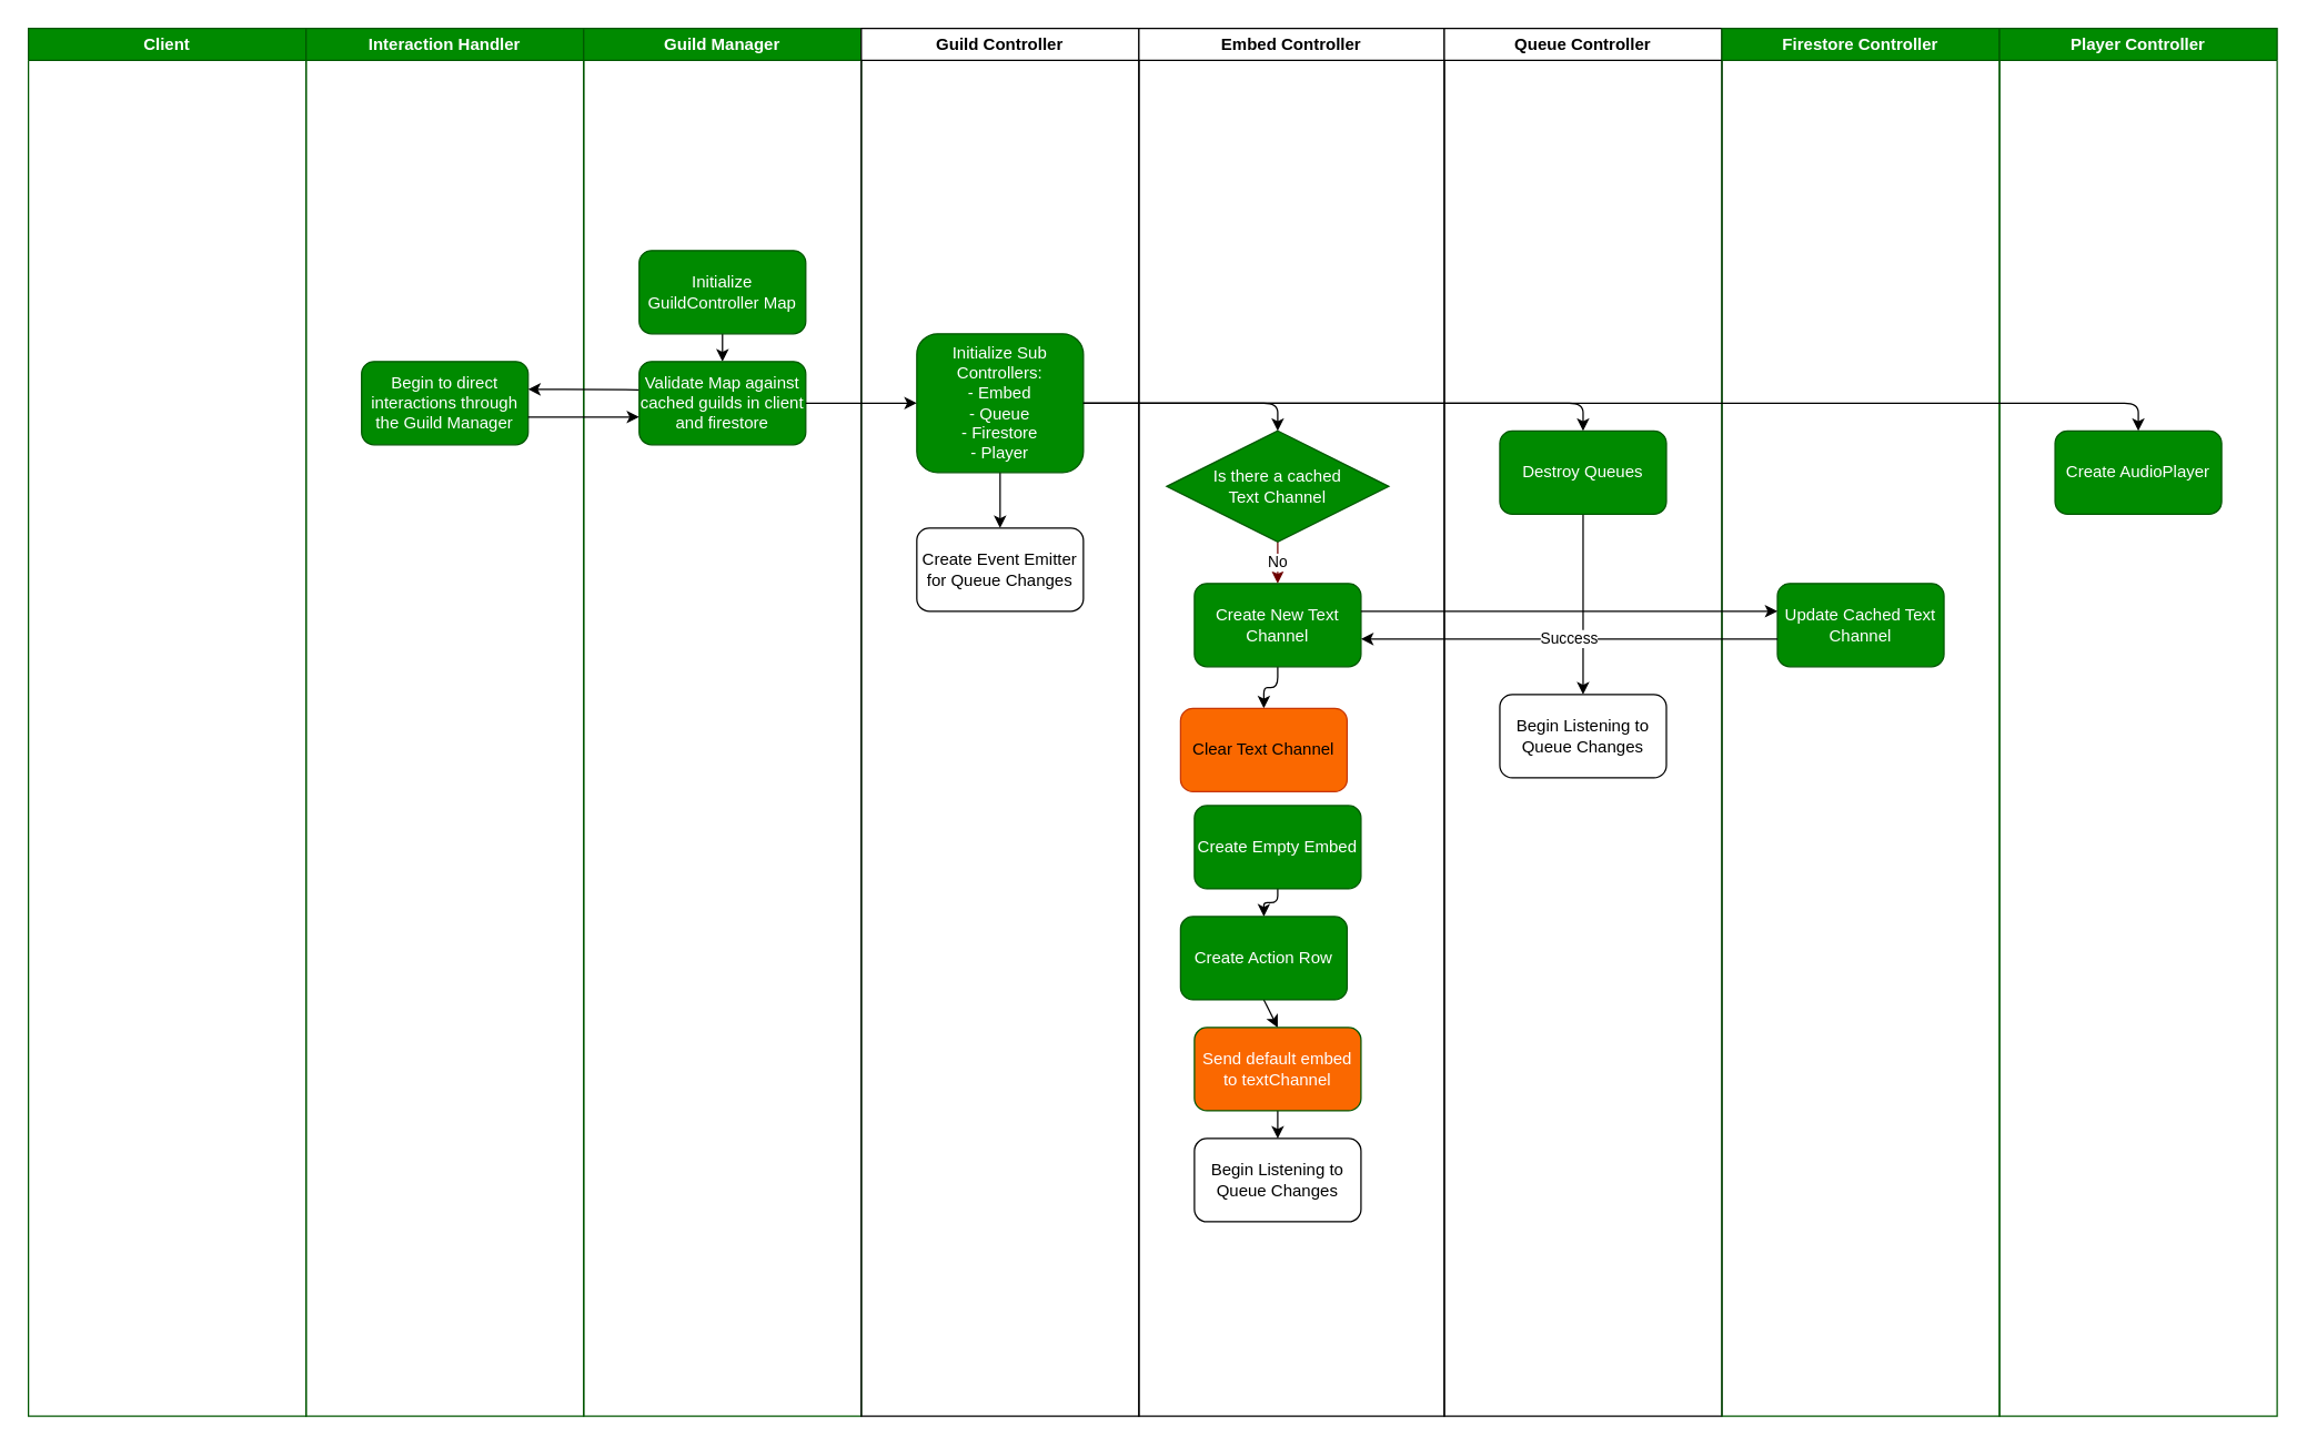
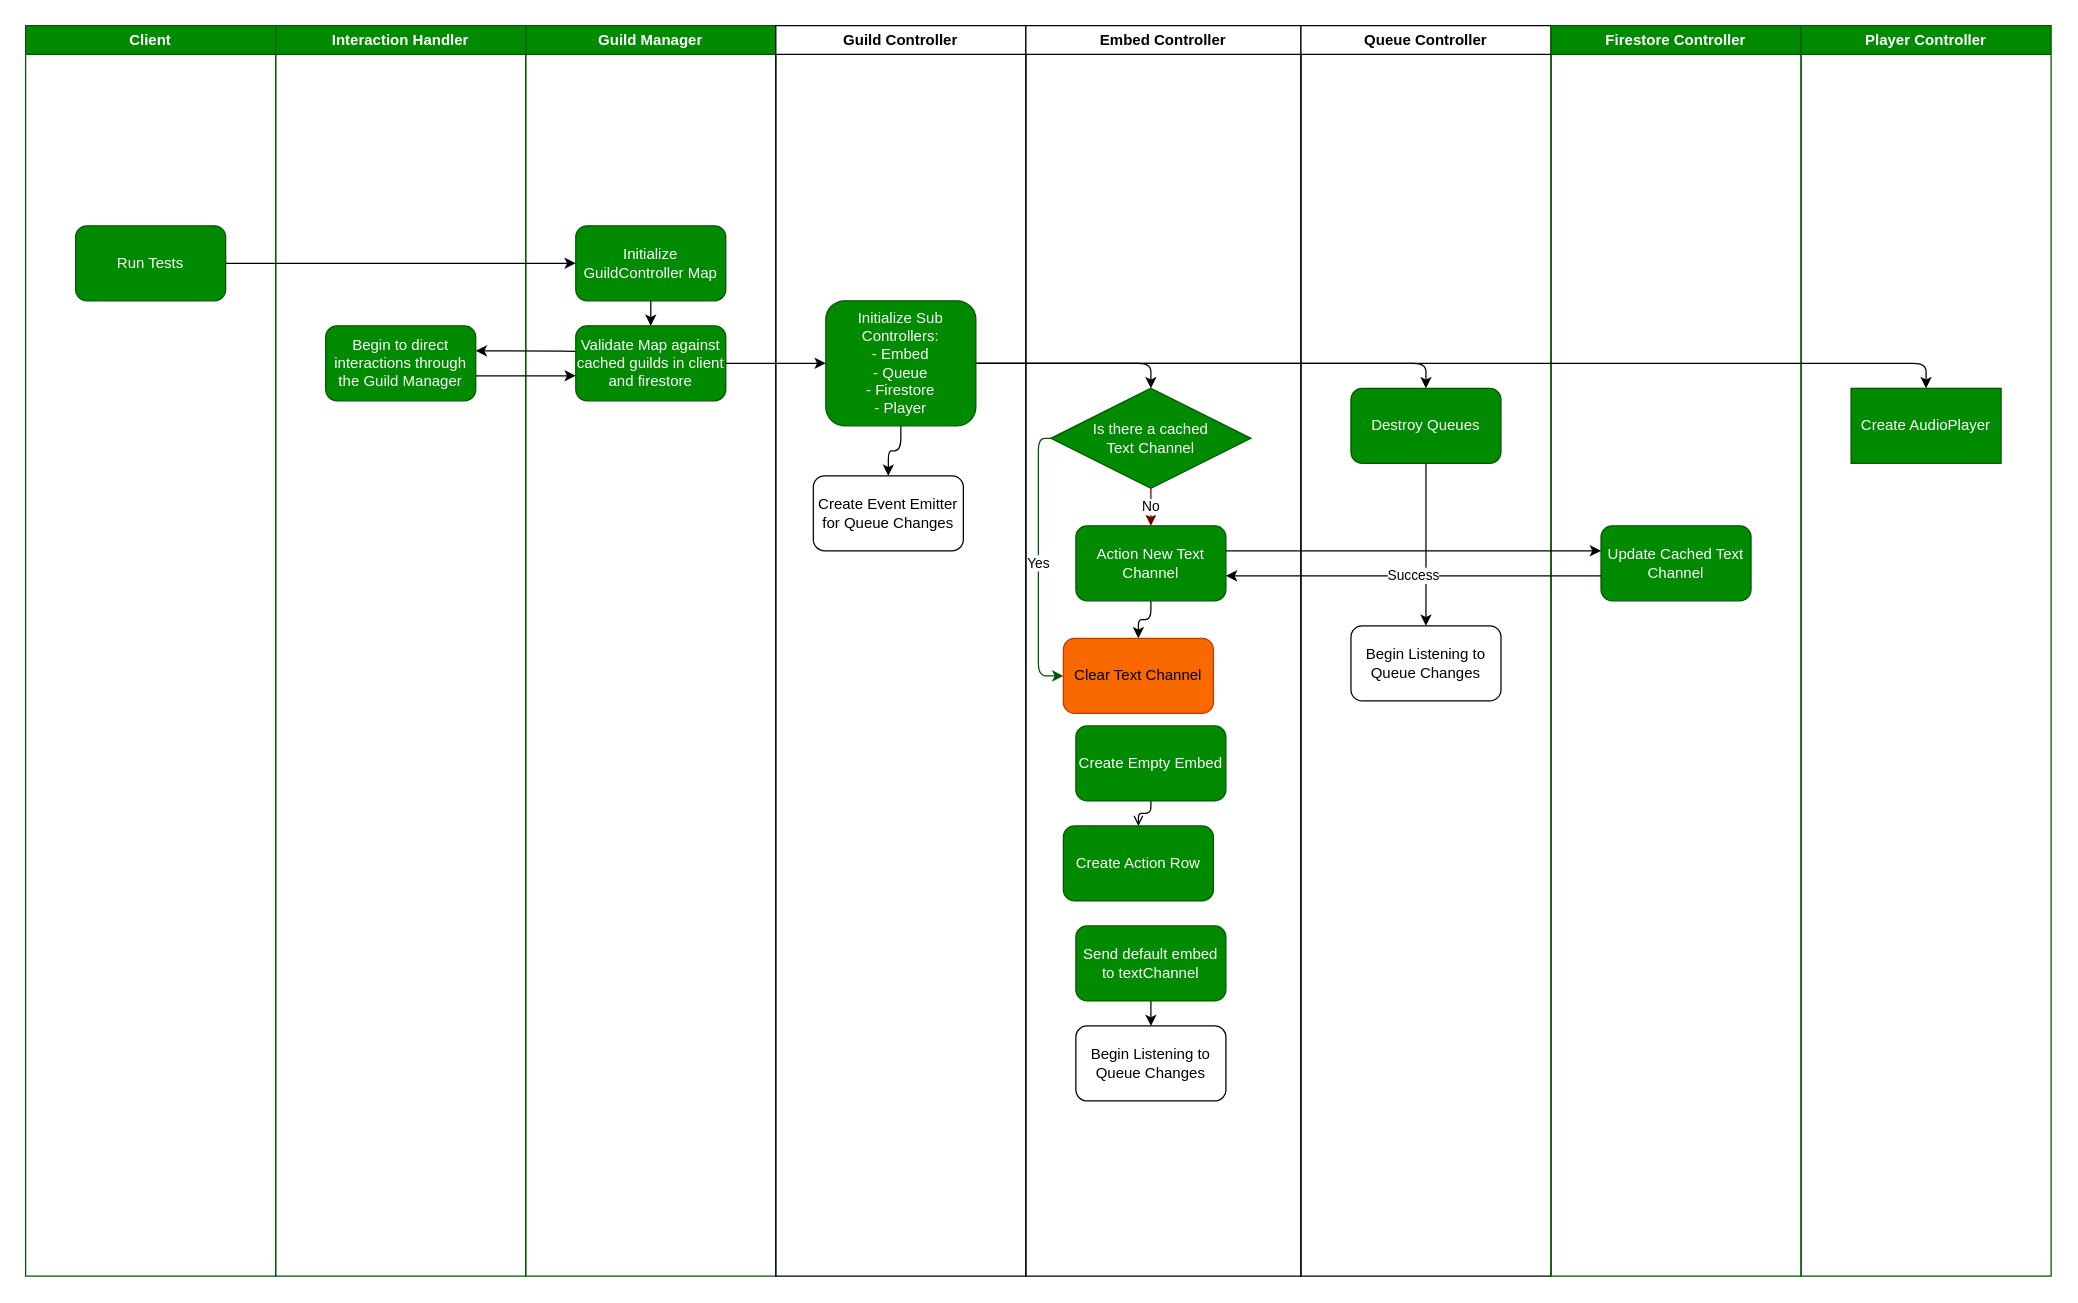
+ <mxCell id="3" value="Run Tests" style="rounded=1;whiteSpace=wrap;html=1;fillColor=#008a00;fontColor=#ffffff;strokeColor=#005700;" parent="2" vertex="1"><mxGeometry x="40" y="160" width="120" height="60" as="geometry" /></mxCell>
+ <mxCell id="34" style="edgeStyle=orthogonalEdgeStyle;html=1;exitX=1;exitY=0.5;exitDx=0;exitDy=0;entryX=0;entryY=0.5;entryDx=0;entryDy=0;" parent="1" source="3" target="8" edge="1"><mxGeometry relative="1" as="geometry" /></mxCell>
- <mxCell id="37" value="Create AudioPlayer" style="rounded=1;whiteSpace=wrap;html=1;fillColor=#008a00;fontColor=#ffffff;strokeColor=#005700;" parent="36" vertex="1"><mxGeometry x="40" y="290" width="120" height="60" as="geometry" /></mxCell>
+ <mxCell id="37" value="Create AudioPlayer" style="whiteSpace=wrap;html=1;fillColor=#008a00;fontColor=#ffffff;strokeColor=#005700;rounded=0;" parent="36" vertex="1"><mxGeometry x="40" y="290" width="120" height="60" as="geometry" /></mxCell>
- <mxCell id="13" value="Create Event Emitter for Queue Changes" style="rounded=1;whiteSpace=wrap;html=1;" parent="10" vertex="1"><mxGeometry x="40" y="360" width="120" height="60" as="geometry" /></mxCell>
+ <mxCell id="13" value="Create Event Emitter for Queue Changes" style="rounded=1;whiteSpace=wrap;html=1;" parent="10" vertex="1"><mxGeometry x="30" y="360" width="120" height="60" as="geometry" /></mxCell>
+ <mxCell id="19" value="Yes" style="edgeStyle=orthogonalEdgeStyle;html=1;entryX=0;entryY=0.5;entryDx=0;entryDy=0;exitX=0;exitY=0.5;exitDx=0;exitDy=0;fillColor=#008a00;strokeColor=#005700;" parent="14" source="21" target="24" edge="1"><mxGeometry relative="1" as="geometry" /></mxCell>
- <mxCell id="23" value="Create New Text Channel" style="rounded=1;whiteSpace=wrap;html=1;fillColor=#008a00;fontColor=#ffffff;strokeColor=#005700;" parent="14" vertex="1"><mxGeometry x="40" y="400" width="120" height="60" as="geometry" /></mxCell>
+ <mxCell id="23" value="Action New Text Channel" style="rounded=1;whiteSpace=wrap;html=1;fillColor=#008a00;fontColor=#ffffff;strokeColor=#005700;" parent="14" vertex="1"><mxGeometry x="40" y="400" width="120" height="60" as="geometry" /></mxCell>
- <mxCell id="15" style="edgeStyle=orthogonalEdgeStyle;html=1;exitX=0.5;exitY=1;exitDx=0;exitDy=0;entryX=0.5;entryY=0;entryDx=0;entryDy=0;" parent="14" source="16" target="18" edge="1"><mxGeometry relative="1" as="geometry" /></mxCell>
+ <mxCell id="15" style="edgeStyle=orthogonalEdgeStyle;html=1;exitX=0.5;exitY=1;exitDx=0;exitDy=0;entryX=0.5;entryY=0;entryDx=0;entryDy=0;endArrow=open;" parent="14" source="16" target="18" edge="1"><mxGeometry relative="1" as="geometry" /></mxCell>
- <mxCell id="17" style="edgeStyle=none;html=1;exitX=0.5;exitY=1;exitDx=0;exitDy=0;entryX=0.5;entryY=0;entryDx=0;entryDy=0;" parent="14" source="18" target="27" edge="1"><mxGeometry relative="1" as="geometry" /></mxCell>
- <mxCell id="27" value="Send default embed to textChannel" style="rounded=1;whiteSpace=wrap;html=1;fillColor=#fa6800;fontColor=#ffffff;strokeColor=#005700;" parent="14" vertex="1"><mxGeometry x="40" y="720" width="120" height="60" as="geometry" /></mxCell>
+ <mxCell id="27" value="Send default embed to textChannel" style="rounded=1;whiteSpace=wrap;html=1;fillColor=#008a00;fontColor=#ffffff;strokeColor=#005700;" parent="14" vertex="1"><mxGeometry x="40" y="720" width="120" height="60" as="geometry" /></mxCell>
